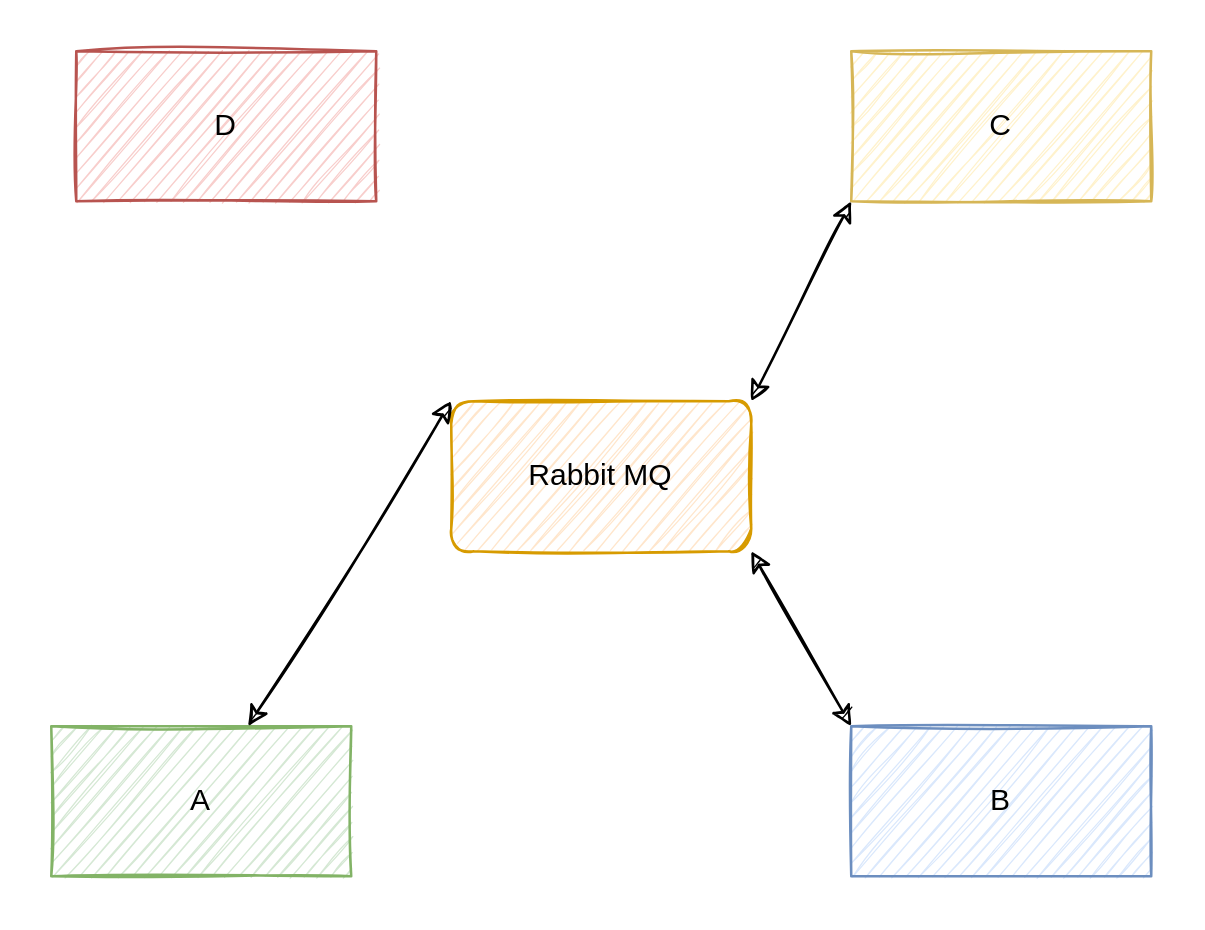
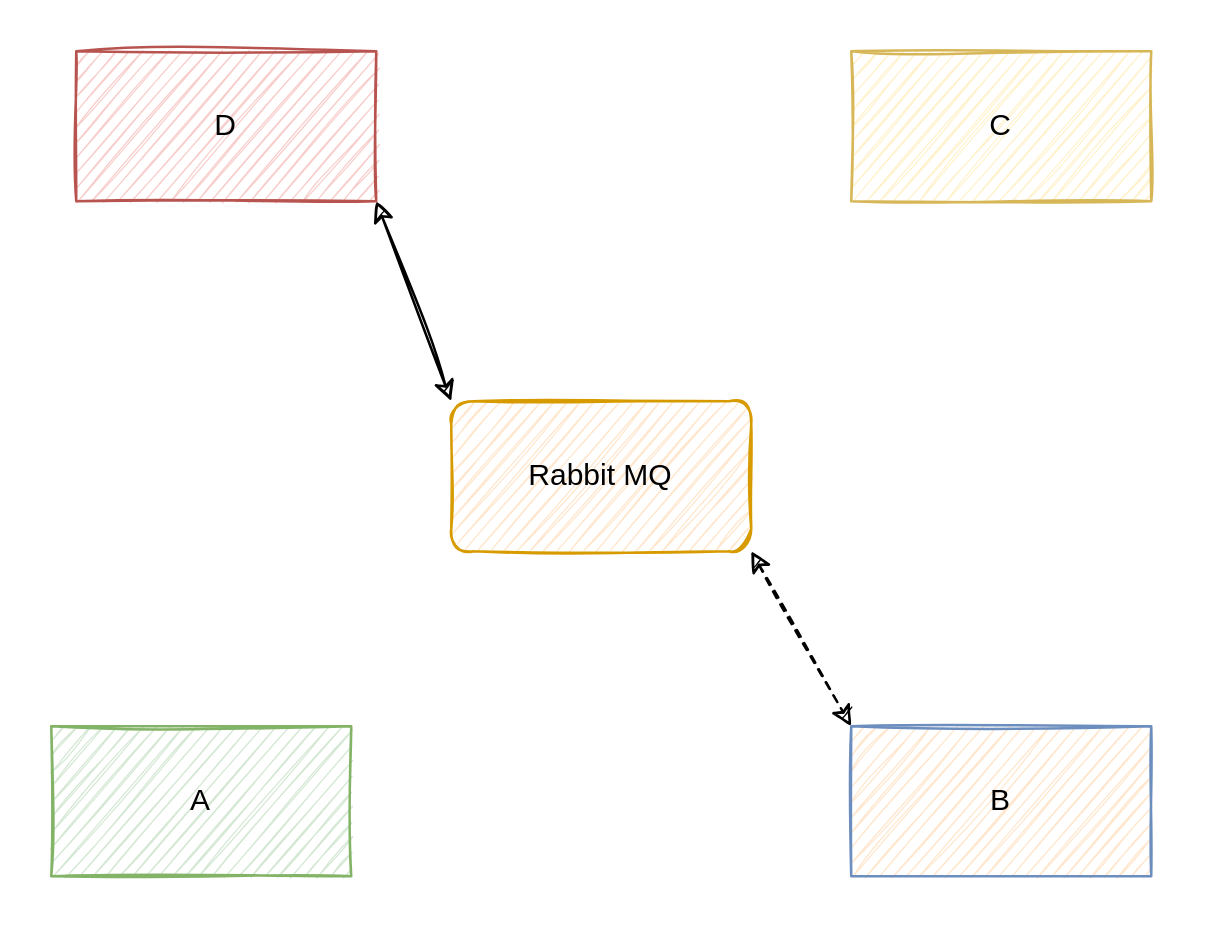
- <mxCell id="8" value="" style="endArrow=classic;startArrow=classic;html=1;exitX=0;exitY=1;exitDx=0;exitDy=0;entryX=1;entryY=0;entryDx=0;entryDy=0;sketch=1;" edge="1" parent="1" source="6" target="5"><mxGeometry width="50" height="50" relative="1" as="geometry"><mxPoint x="240" y="410" as="sourcePoint" /><mxPoint x="310" y="160" as="targetPoint" /></mxGeometry></mxCell>
- <mxCell id="9" value="" style="endArrow=classic;startArrow=classic;html=1;exitX=0;exitY=0;exitDx=0;exitDy=0;sketch=1;" edge="1" parent="1" source="5" target="3"><mxGeometry width="50" height="50" relative="1" as="geometry"><mxPoint x="240" y="410" as="sourcePoint" /><mxPoint x="290" y="360" as="targetPoint" /></mxGeometry></mxCell>
+ <mxCell id="9" value="" style="endArrow=classic;startArrow=classic;html=1;entryX=1;entryY=1;entryDx=0;entryDy=0;exitX=0;exitY=0;exitDx=0;exitDy=0;sketch=1;" edge="1" parent="1" source="5" target="2"><mxGeometry width="50" height="50" relative="1" as="geometry"><mxPoint x="240" y="410" as="sourcePoint" /><mxPoint x="290" y="360" as="targetPoint" /></mxGeometry></mxCell>
- <mxCell id="7" value="" style="endArrow=classic;startArrow=classic;html=1;entryX=0;entryY=0;entryDx=0;entryDy=0;exitX=1;exitY=1;exitDx=0;exitDy=0;sketch=1;" edge="1" parent="1" source="5" target="4"><mxGeometry width="50" height="50" relative="1" as="geometry"><mxPoint x="240" y="410" as="sourcePoint" /><mxPoint x="290" y="360" as="targetPoint" /></mxGeometry></mxCell>
+ <mxCell id="7" value="" style="endArrow=classic;startArrow=classic;html=1;entryX=0;entryY=0;entryDx=0;entryDy=0;exitX=1;exitY=1;exitDx=0;exitDy=0;sketch=1;dashed=1;" edge="1" parent="1" source="5" target="4"><mxGeometry width="50" height="50" relative="1" as="geometry"><mxPoint x="240" y="410" as="sourcePoint" /><mxPoint x="290" y="360" as="targetPoint" /></mxGeometry></mxCell>
- <mxCell id="4" value="B" style="rounded=0;whiteSpace=wrap;html=1;sketch=1;fillColor=#dae8fc;strokeColor=#6c8ebf;" vertex="1" parent="1"><mxGeometry x="340" y="290" width="120" height="60" as="geometry" /></mxCell>
+ <mxCell id="4" value="B" style="rounded=0;whiteSpace=wrap;html=1;sketch=1;fillColor=#ffe6cc;strokeColor=#6c8ebf;" vertex="1" parent="1"><mxGeometry x="340" y="290" width="120" height="60" as="geometry" /></mxCell>
